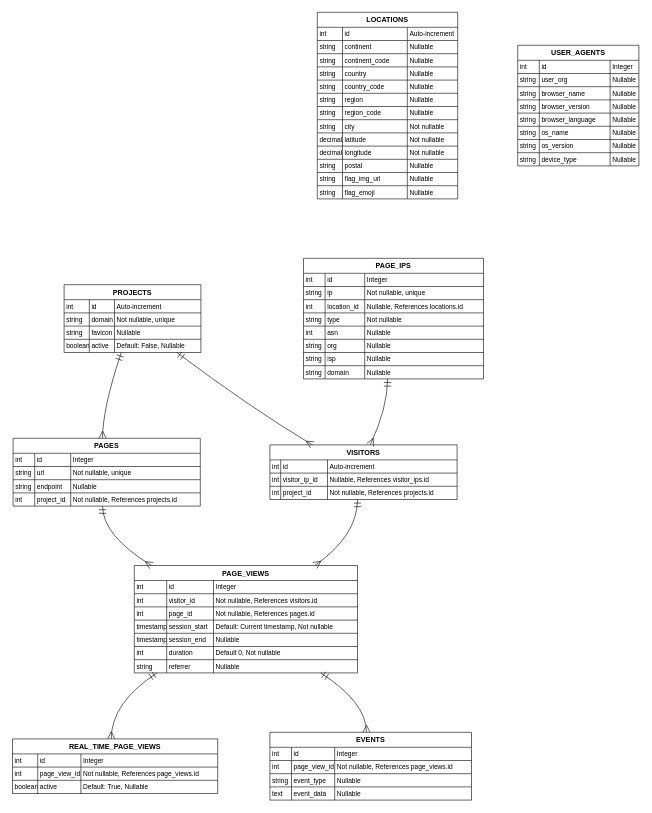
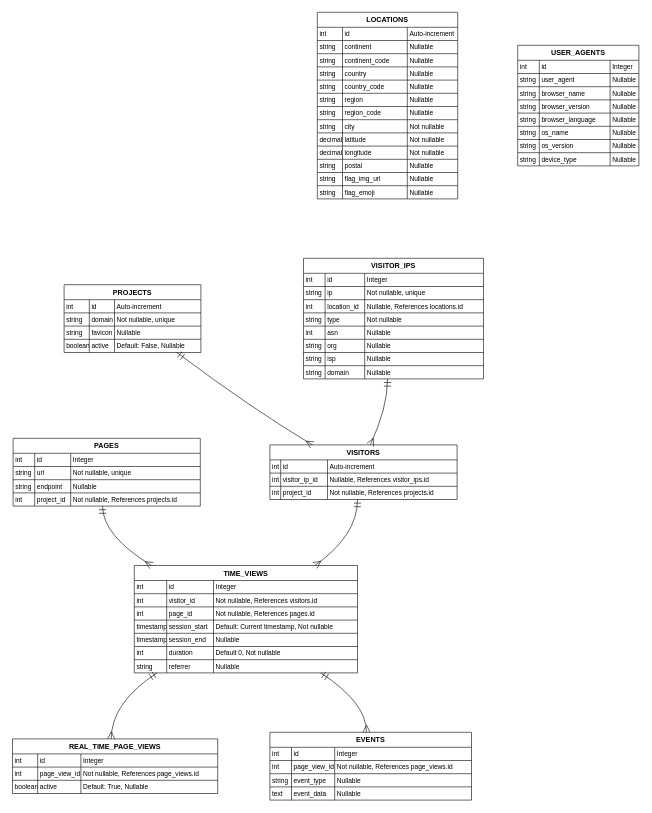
- <mxCell id="188" value="user_org" style="shape=partialRectangle;connectable=0;fillColor=none;top=0;left=0;bottom=0;right=0;align=left;spacingLeft=2;overflow=hidden;fontSize=11;" vertex="1" parent="186"><mxGeometry x="36" width="118" height="22" as="geometry"><mxRectangle width="118" height="22" as="alternateBounds" /></mxGeometry></mxCell>
+ <mxCell id="188" value="user_agent" style="shape=partialRectangle;connectable=0;fillColor=none;top=0;left=0;bottom=0;right=0;align=left;spacingLeft=2;overflow=hidden;fontSize=11;" vertex="1" parent="186"><mxGeometry x="36" width="118" height="22" as="geometry"><mxRectangle width="118" height="22" as="alternateBounds" /></mxGeometry></mxCell>
- <mxCell id="72" value="PAGE_IPS" style="shape=table;startSize=25;container=1;collapsible=0;childLayout=tableLayout;fixedRows=1;rowLines=1;fontStyle=1;align=center;resizeLast=1;" vertex="1" parent="1"><mxGeometry x="505" y="430" width="300" height="201" as="geometry" /></mxCell>
+ <mxCell id="72" value="VISITOR_IPS" style="shape=table;startSize=25;container=1;collapsible=0;childLayout=tableLayout;fixedRows=1;rowLines=1;fontStyle=1;align=center;resizeLast=1;" vertex="1" parent="1"><mxGeometry x="505" y="430" width="300" height="201" as="geometry" /></mxCell>
- <mxCell id="228" value="" style="curved=1;startArrow=ERmandOne;startSize=10;;endArrow=ERmany;endSize=10;;exitX=0.418;exitY=1;entryX=0.478;entryY=0;rounded=0;" edge="1" parent="1" source="2" target="118"><mxGeometry relative="1" as="geometry"><Array as="points"><mxPoint x="170" y="680" /></Array></mxGeometry></mxCell>
- <mxCell id="135" value="PAGE_VIEWS" style="shape=table;startSize=25;container=1;collapsible=0;childLayout=tableLayout;fixedRows=1;rowLines=1;fontStyle=1;align=center;resizeLast=1;" vertex="1" parent="1"><mxGeometry x="223" y="942" width="372" height="179" as="geometry" /></mxCell>
+ <mxCell id="135" value="TIME_VIEWS" style="shape=table;startSize=25;container=1;collapsible=0;childLayout=tableLayout;fixedRows=1;rowLines=1;fontStyle=1;align=center;resizeLast=1;" vertex="1" parent="1"><mxGeometry x="223" y="942" width="372" height="179" as="geometry" /></mxCell>
